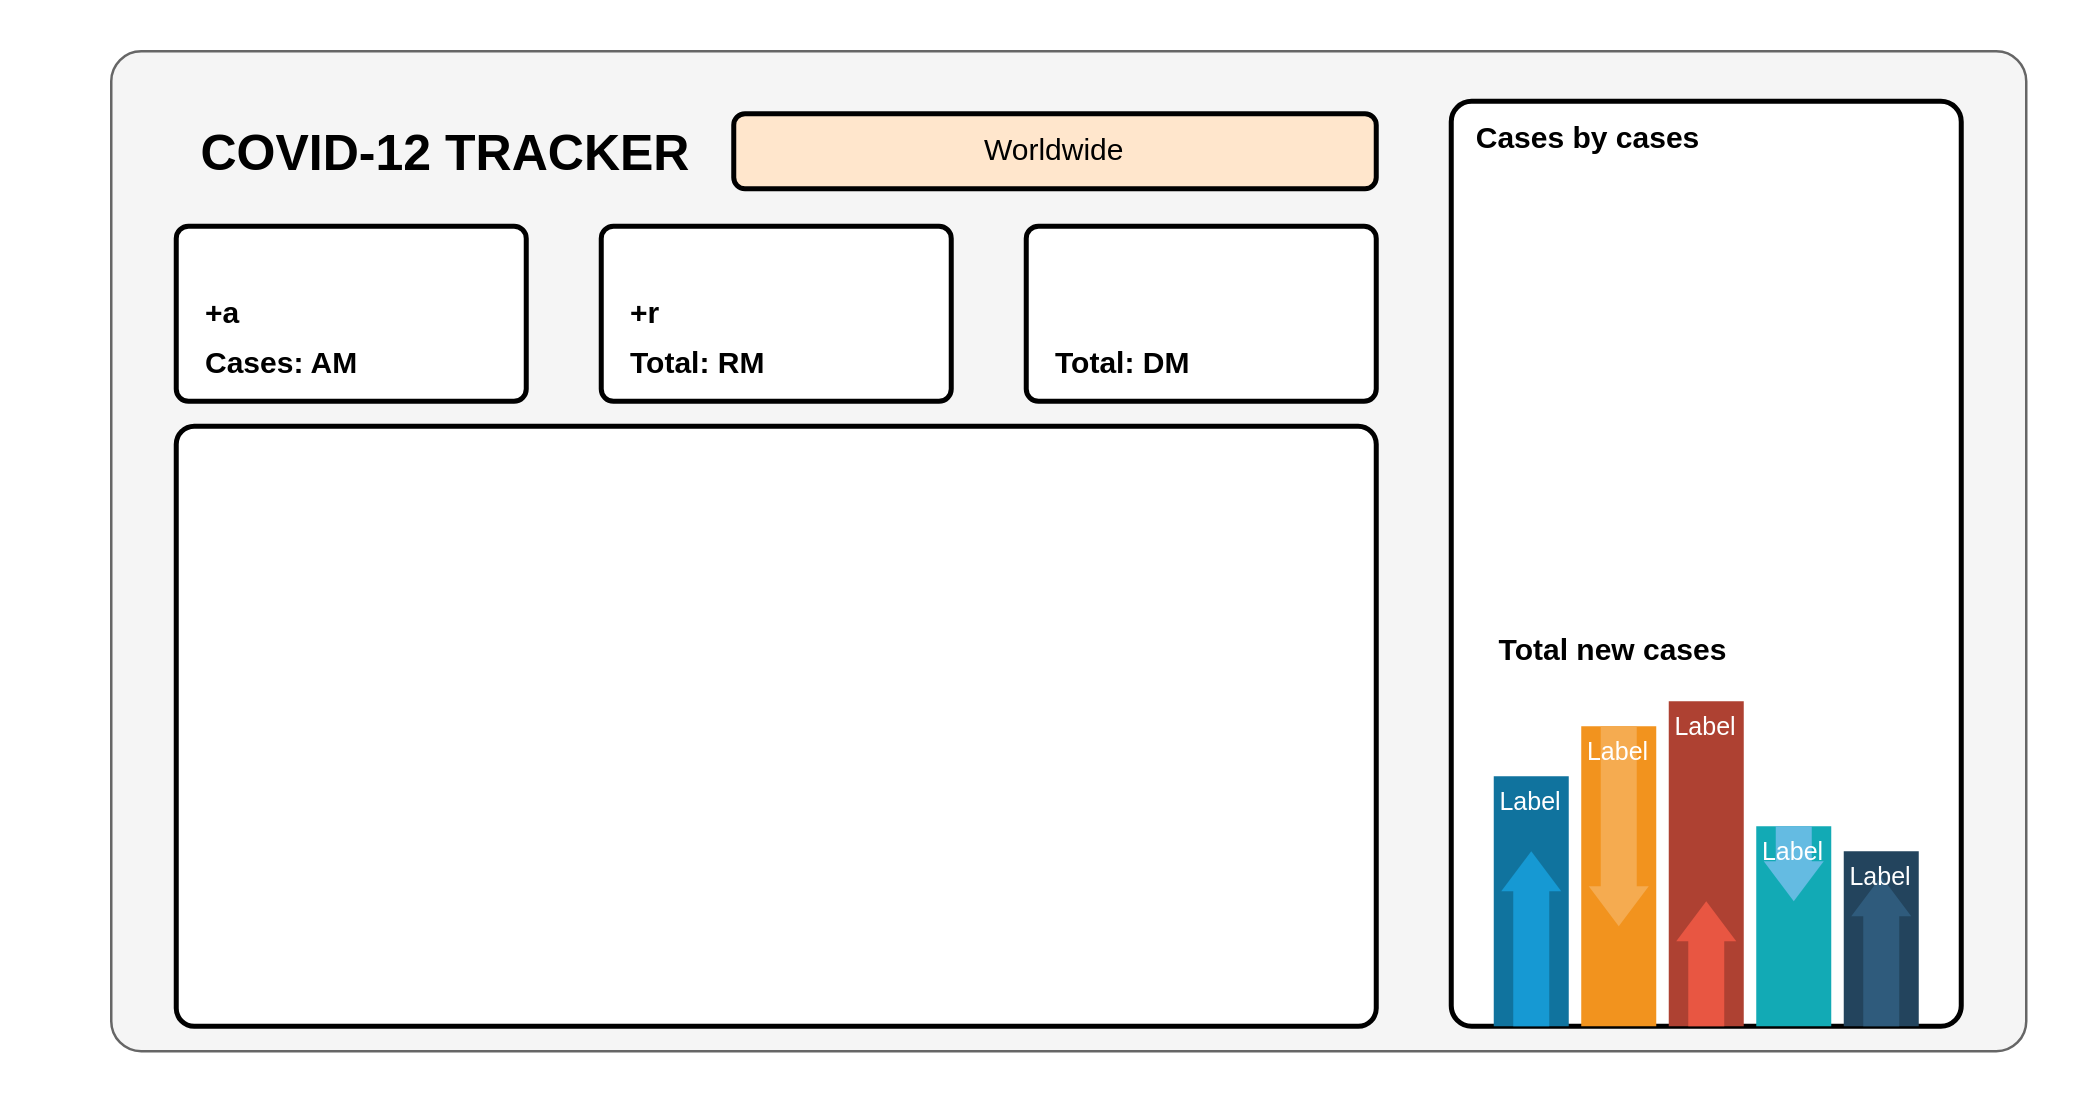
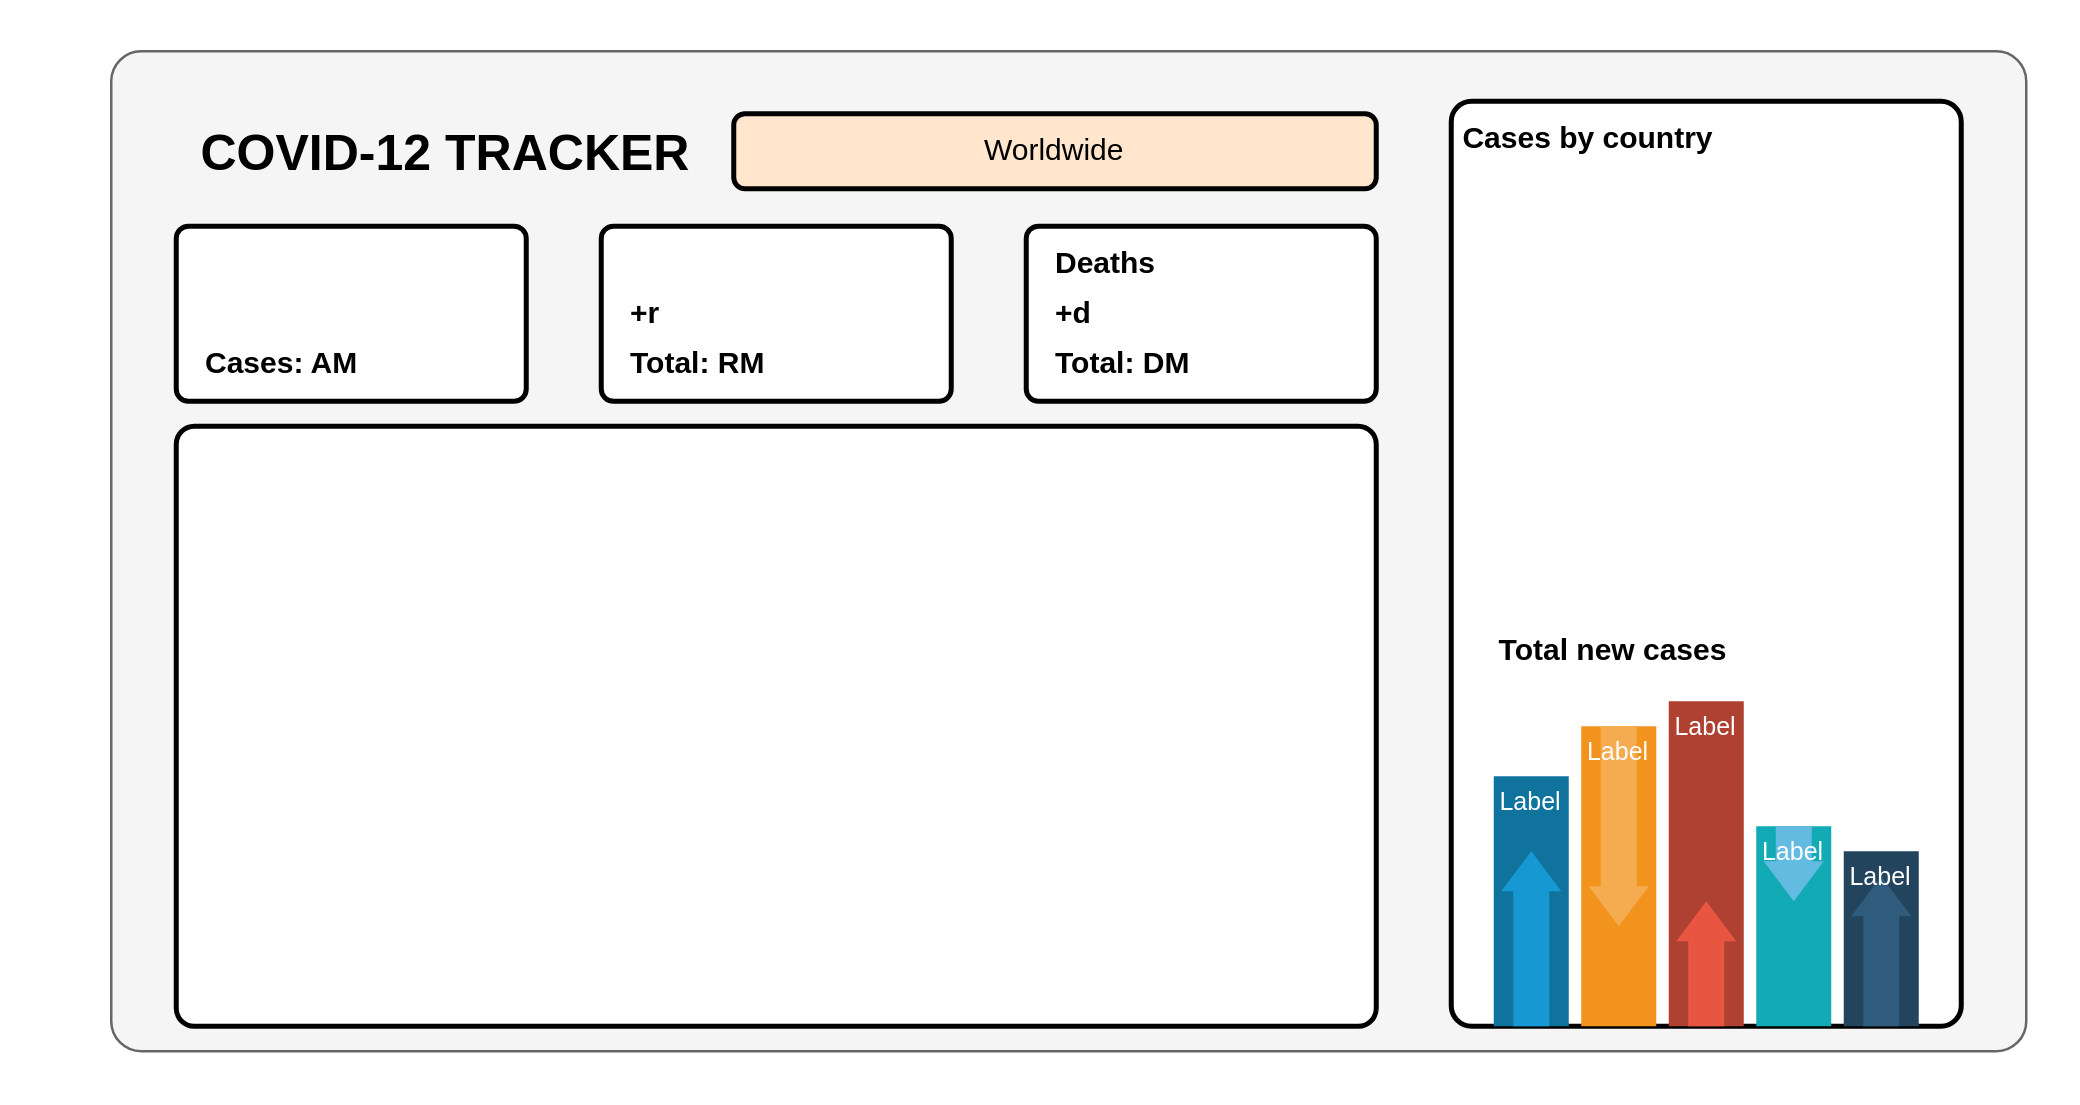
- <mxCell id="18" value="&lt;b&gt;Cases by cases&lt;/b&gt;" style="text;html=1;strokeColor=none;fillColor=none;align=center;verticalAlign=middle;whiteSpace=wrap;rounded=0;" vertex="1" parent="1"><mxGeometry x="570" y="45" width="130" height="20" as="geometry" /></mxCell>
+ <mxCell id="18" value="&lt;b&gt;Cases by country&lt;/b&gt;" style="text;html=1;strokeColor=none;fillColor=none;align=center;verticalAlign=middle;whiteSpace=wrap;rounded=0;" vertex="1" parent="1"><mxGeometry x="570" y="45" width="130" height="20" as="geometry" /></mxCell>
+ <mxCell id="12" value="&lt;b&gt;Deaths&lt;/b&gt;" style="text;html=1;strokeColor=none;fillColor=none;align=left;verticalAlign=middle;whiteSpace=wrap;rounded=0;" vertex="1" parent="1"><mxGeometry x="420" y="95" width="120" height="20" as="geometry" /></mxCell>
- <mxCell id="6" value="&lt;b&gt;+a&lt;/b&gt;" style="text;html=1;strokeColor=none;fillColor=none;align=left;verticalAlign=middle;whiteSpace=wrap;rounded=0;" vertex="1" parent="1"><mxGeometry x="80" y="115" width="120" height="20" as="geometry" /></mxCell>
+ <mxCell id="13" value="&lt;b&gt;+d&lt;/b&gt;" style="text;html=1;strokeColor=none;fillColor=none;align=left;verticalAlign=middle;whiteSpace=wrap;rounded=0;" vertex="1" parent="1"><mxGeometry x="420" y="115" width="120" height="20" as="geometry" /></mxCell>
